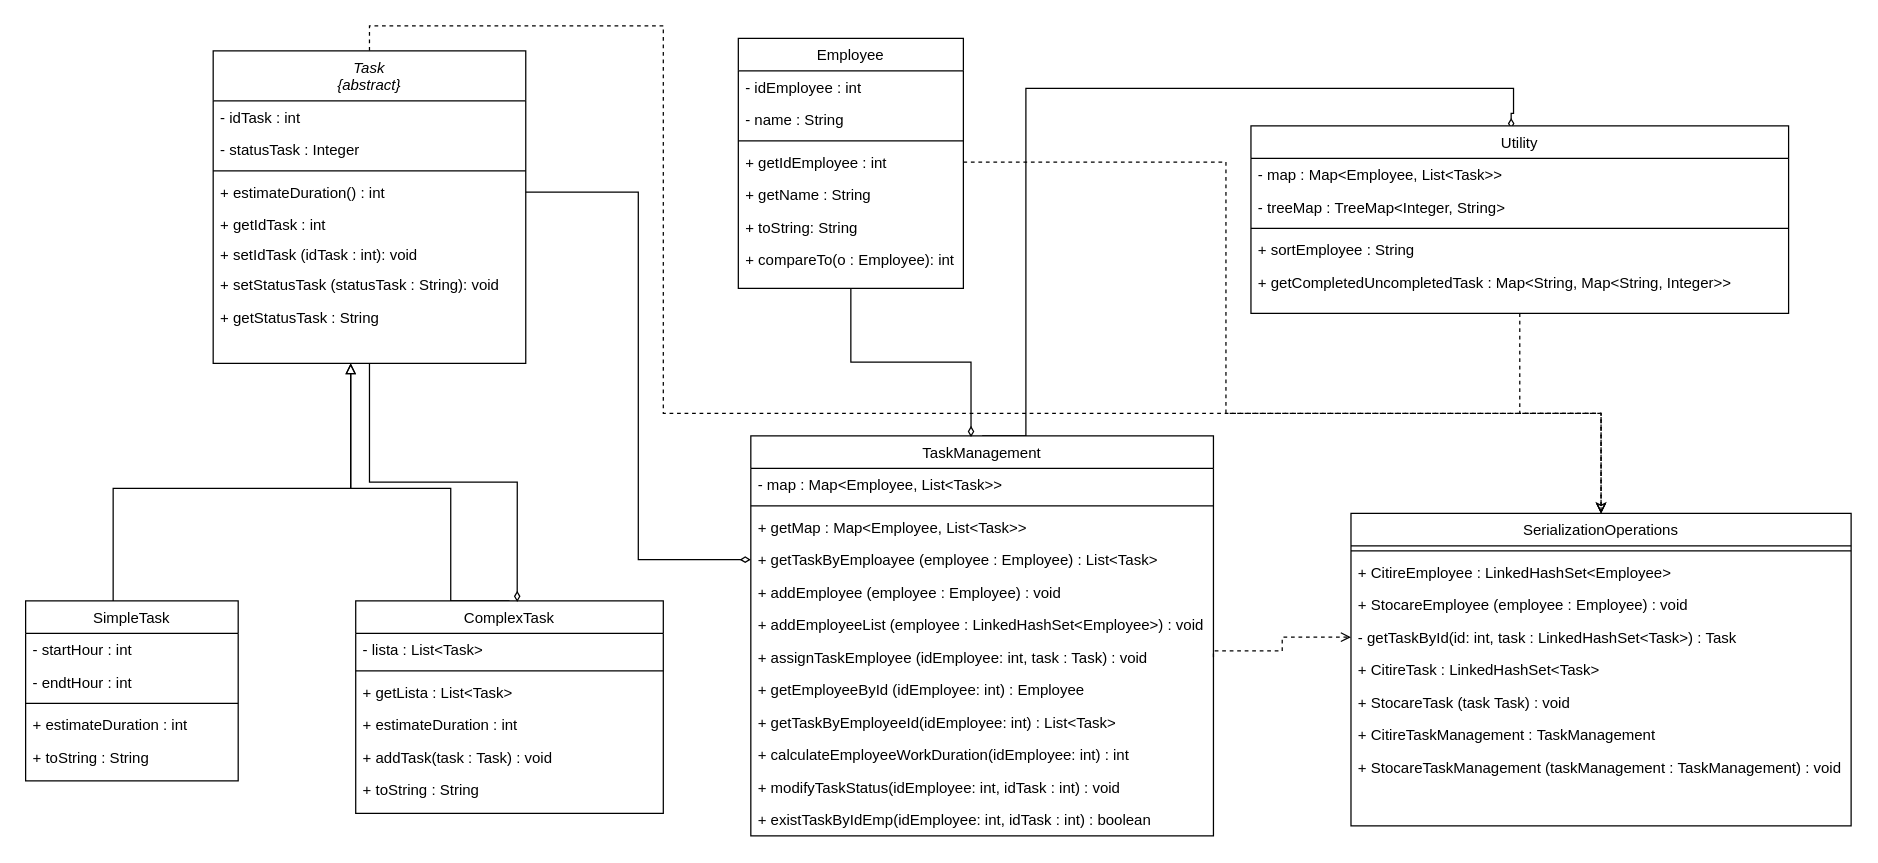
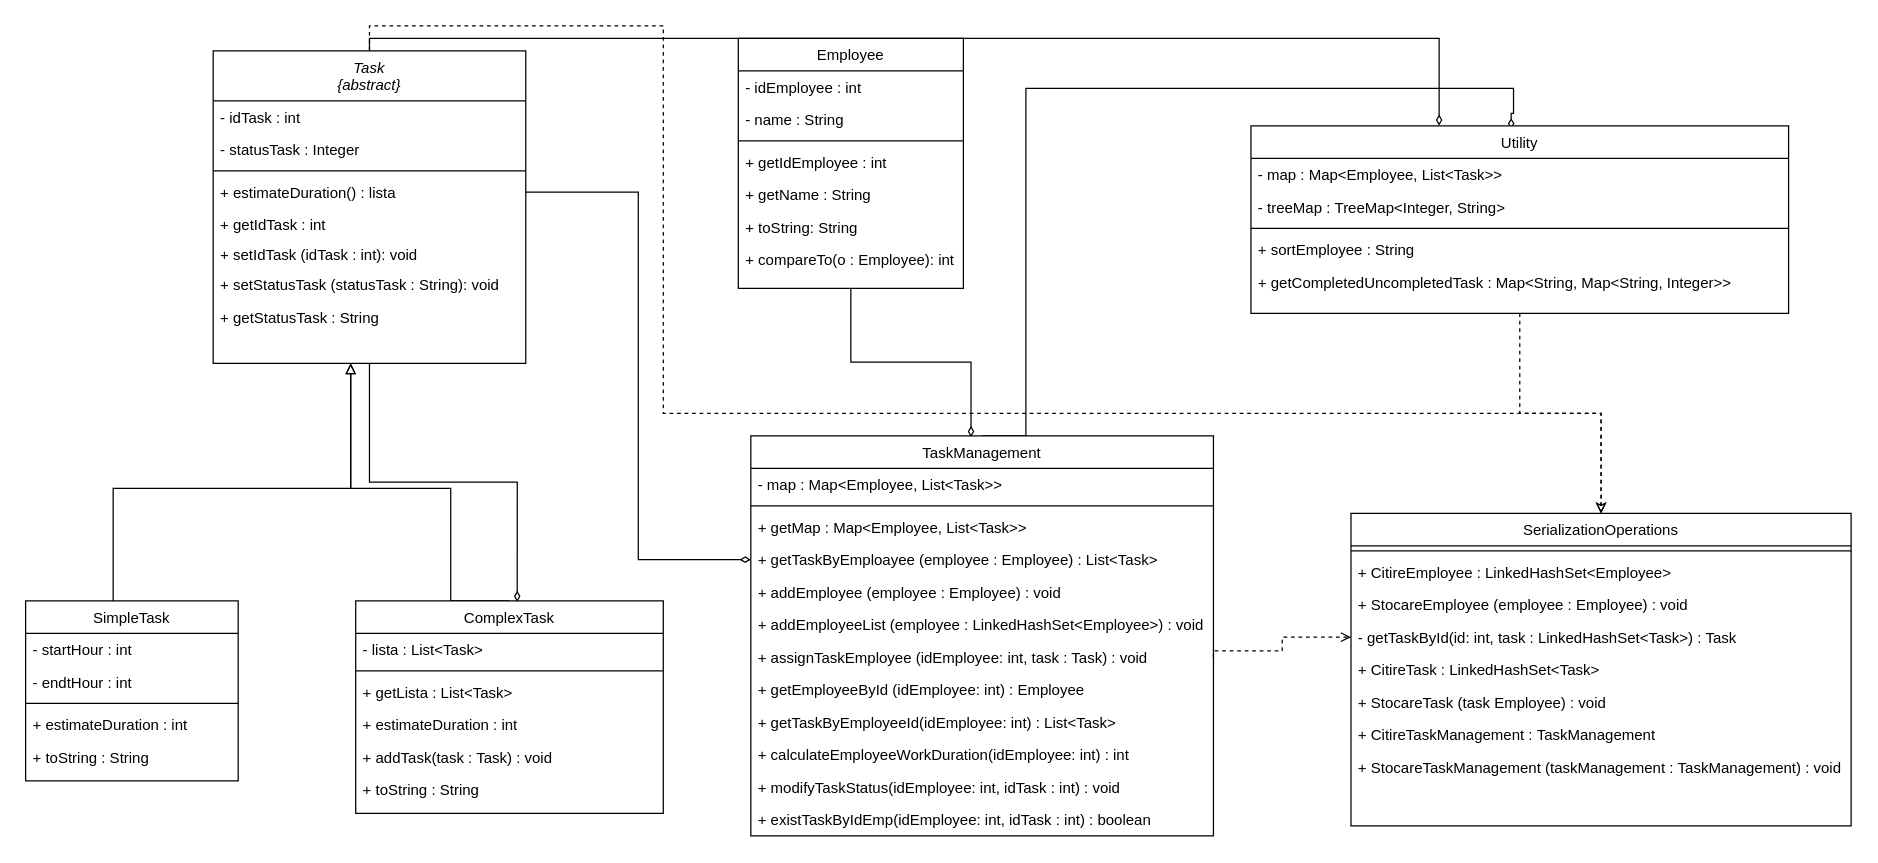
+ <mxCell id="70" style="edgeStyle=orthogonalEdgeStyle;rounded=0;orthogonalLoop=1;jettySize=auto;html=1;exitX=0.5;exitY=0;exitDx=0;exitDy=0;entryX=0.35;entryY=-0.001;entryDx=0;entryDy=0;entryPerimeter=0;endArrow=diamondThin;endFill=0;" parent="1" source="3" target="37" edge="1"><mxGeometry relative="1" as="geometry"><Array as="points"><mxPoint x="295" y="30" /><mxPoint x="1151" y="30" /></Array></mxGeometry></mxCell>
- <mxCell id="68" style="edgeStyle=orthogonalEdgeStyle;rounded=0;orthogonalLoop=1;jettySize=auto;html=1;exitX=1;exitY=0.5;exitDx=0;exitDy=0;entryX=0.5;entryY=0;entryDx=0;entryDy=0;dashed=1;endArrow=open;endFill=0;" parent="1" source="32" target="43" edge="1"><mxGeometry relative="1" as="geometry"><Array as="points"><mxPoint x="980" y="129" /><mxPoint x="980" y="330" /><mxPoint x="1280" y="330" /></Array></mxGeometry></mxCell>
- <mxCell id="7" value="+ estimateDuration() : int&#10;" style="text;align=left;verticalAlign=top;spacingLeft=4;spacingRight=4;overflow=hidden;rotatable=0;points=[[0,0.5],[1,0.5]];portConstraint=eastwest;" parent="3" vertex="1"><mxGeometry y="100" width="250" height="26" as="geometry" /></mxCell>
+ <mxCell id="7" value="+ estimateDuration() : lista&#10;" style="text;align=left;verticalAlign=top;spacingLeft=4;spacingRight=4;overflow=hidden;rotatable=0;points=[[0,0.5],[1,0.5]];portConstraint=eastwest;" parent="3" vertex="1"><mxGeometry y="100" width="250" height="26" as="geometry" /></mxCell>
- <mxCell id="49" value="+ StocareTask (task Task) : void" style="text;align=left;verticalAlign=top;spacingLeft=4;spacingRight=4;overflow=hidden;rotatable=0;points=[[0,0.5],[1,0.5]];portConstraint=eastwest;" parent="43" vertex="1"><mxGeometry y="138" width="400" height="26" as="geometry" /></mxCell>
+ <mxCell id="49" value="+ StocareTask (task Employee) : void" style="text;align=left;verticalAlign=top;spacingLeft=4;spacingRight=4;overflow=hidden;rotatable=0;points=[[0,0.5],[1,0.5]];portConstraint=eastwest;" parent="43" vertex="1"><mxGeometry y="138" width="400" height="26" as="geometry" /></mxCell>
